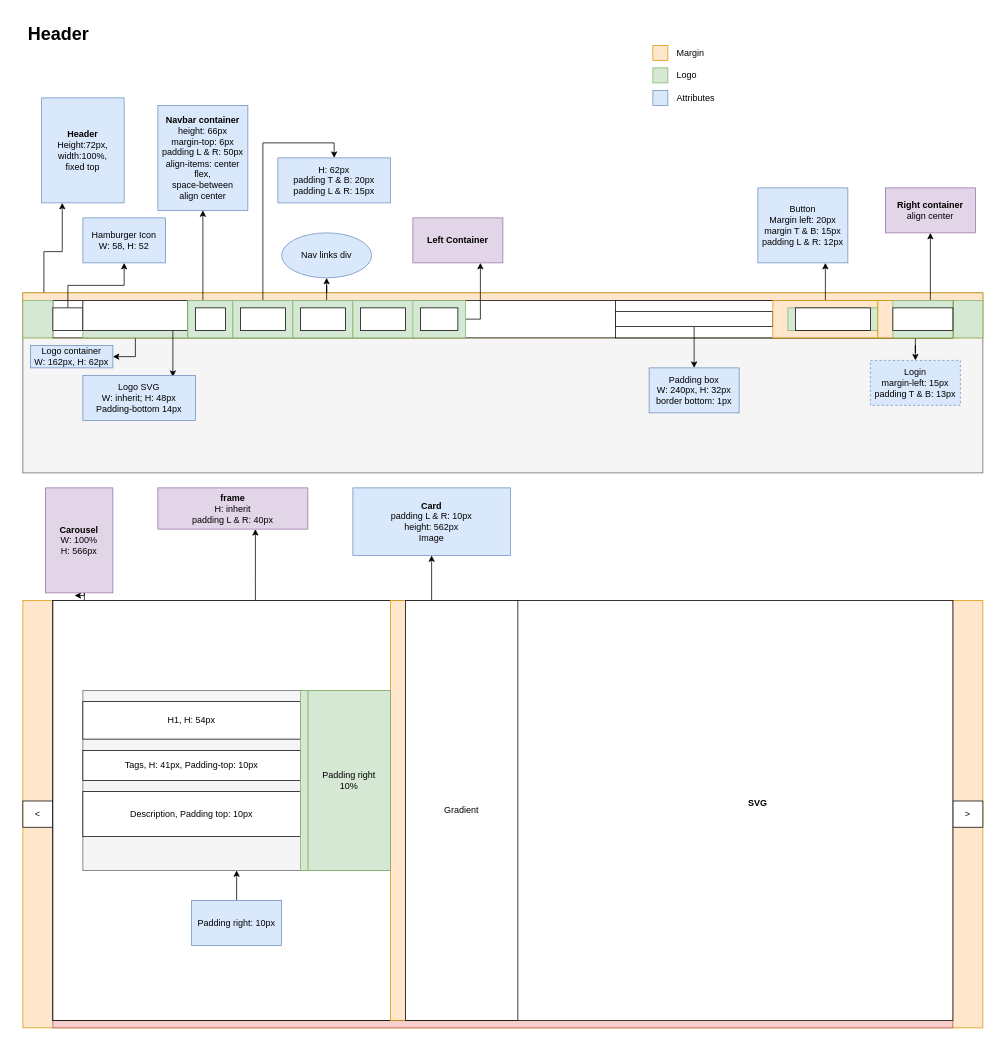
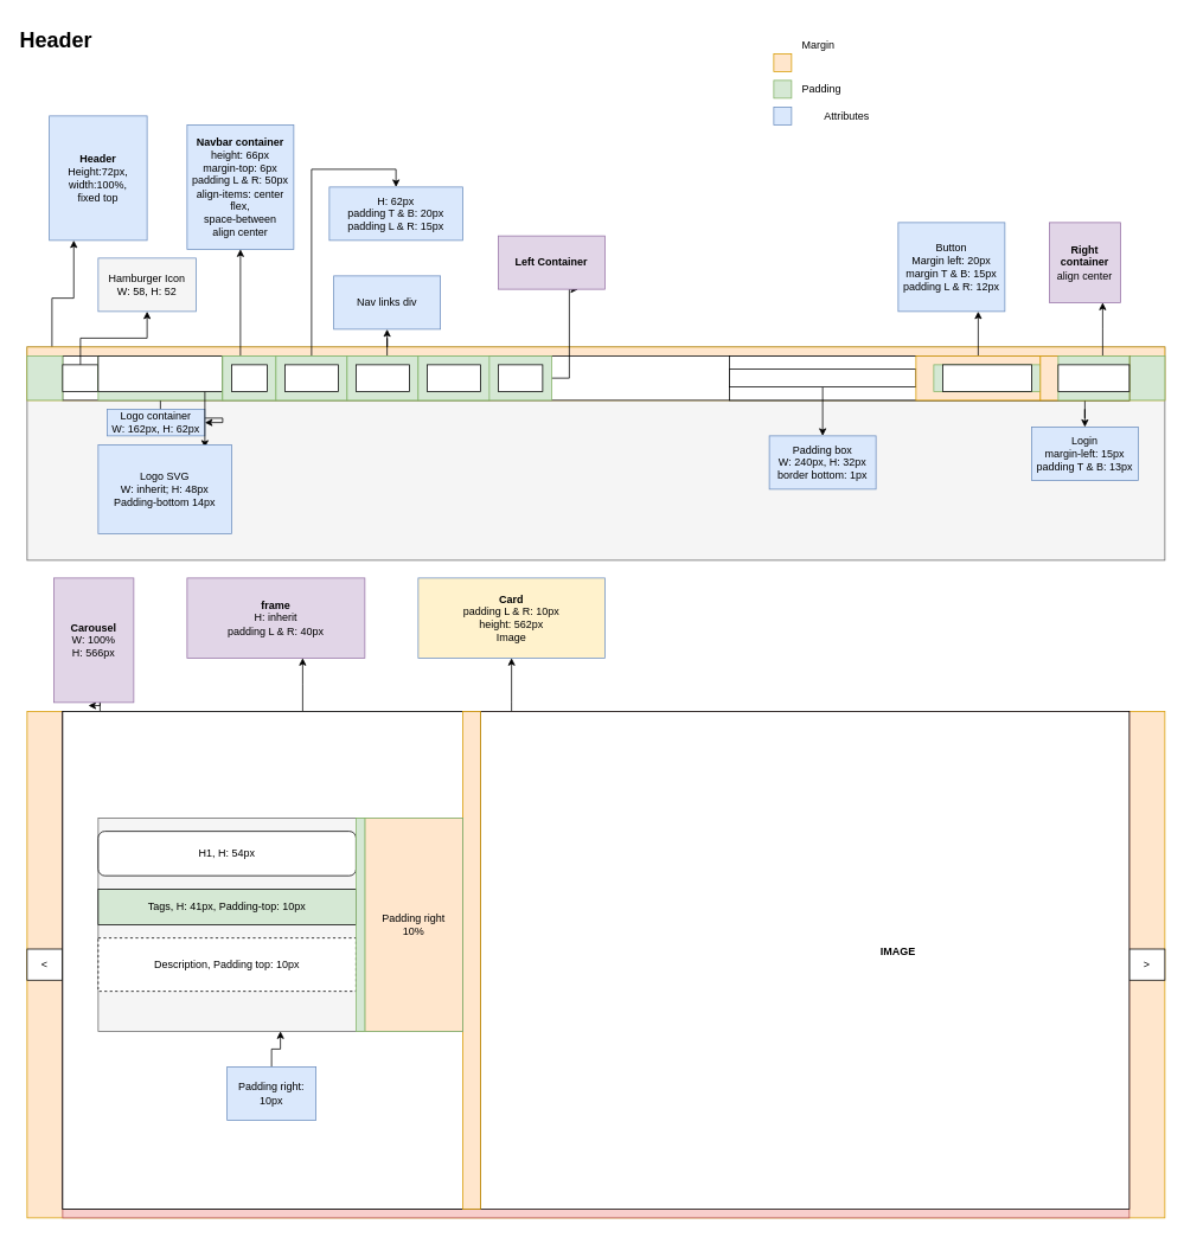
- <mxCell id="22" value="&lt;b&gt;&lt;font style=&quot;font-size: 24px&quot;&gt;Header&lt;/font&gt;&lt;/b&gt;" style="text;html=1;strokeColor=none;fillColor=none;align=left;verticalAlign=middle;whiteSpace=wrap;rounded=0;" vertex="1" parent="1"><mxGeometry x="35" y="20" width="250" height="50" as="geometry" /></mxCell>
+ <mxCell id="22" value="&lt;b&gt;&lt;font style=&quot;font-size: 24px&quot;&gt;Header&lt;/font&gt;&lt;/b&gt;" style="text;html=1;strokeColor=none;fillColor=none;align=left;verticalAlign=middle;whiteSpace=wrap;rounded=0;" vertex="1" parent="1"><mxGeometry y="20" width="250" height="50" as="geometry" x="20" /></mxCell>
- <mxCell id="14" value="Margin" style="text;html=1;strokeColor=none;fillColor=none;align=left;verticalAlign=middle;whiteSpace=wrap;rounded=0;" vertex="1" parent="1"><mxGeometry x="900" y="60" width="70" height="20" as="geometry" /></mxCell>
+ <mxCell id="14" value="Margin" style="text;html=1;strokeColor=none;fillColor=none;align=left;verticalAlign=middle;whiteSpace=wrap;rounded=0;" vertex="1" parent="1"><mxGeometry x="900" y="40" width="70" height="20" as="geometry" /></mxCell>
- <mxCell id="15" value="Logo" style="text;html=1;strokeColor=none;fillColor=none;align=left;verticalAlign=middle;whiteSpace=wrap;rounded=0;" vertex="1" parent="1"><mxGeometry x="900" y="90" width="70" height="20" as="geometry" /></mxCell>
+ <mxCell id="15" value="Padding" style="text;html=1;strokeColor=none;fillColor=none;align=left;verticalAlign=middle;whiteSpace=wrap;rounded=0;" vertex="1" parent="1"><mxGeometry x="900" y="90" width="70" height="20" as="geometry" /></mxCell>
- <mxCell id="16" value="Attributes" style="text;html=1;strokeColor=none;fillColor=none;align=left;verticalAlign=middle;whiteSpace=wrap;rounded=0;" vertex="1" parent="1"><mxGeometry x="900" y="120" width="70" height="20" as="geometry" /></mxCell>
+ <mxCell id="16" value="Attributes" style="text;html=1;strokeColor=none;fillColor=none;align=left;verticalAlign=middle;whiteSpace=wrap;rounded=0;" vertex="1" parent="1"><mxGeometry x="925" y="120" width="70" height="20" as="geometry" /></mxCell>
- <mxCell id="46" value="&lt;b&gt;Right container&lt;/b&gt;&lt;br&gt;align center" style="rounded=0;whiteSpace=wrap;html=1;fillColor=#e1d5e7;strokeColor=#9673a6;" vertex="1" parent="1"><mxGeometry x="1180" y="250" width="120" height="60" as="geometry" /></mxCell>
+ <mxCell id="46" value="&lt;b&gt;Right container&lt;/b&gt;&lt;br&gt;align center" style="rounded=0;whiteSpace=wrap;html=1;fillColor=#e1d5e7;strokeColor=#9673a6;" vertex="1" parent="1"><mxGeometry x="1180" y="250" width="80" height="90" as="geometry" /></mxCell>
- <mxCell id="19" value="Hamburger Icon&lt;br&gt;W: 58, H: 52&lt;br&gt;" style="rounded=0;whiteSpace=wrap;html=1;fillColor=#dae8fc;strokeColor=#6c8ebf;" vertex="1" parent="1"><mxGeometry x="110" y="290" width="110" height="60" as="geometry" /></mxCell>
+ <mxCell id="19" value="Hamburger Icon&lt;br&gt;W: 58, H: 52&lt;br&gt;" style="rounded=0;whiteSpace=wrap;html=1;fillColor=#f5f5f5;strokeColor=#6c8ebf;" vertex="1" parent="1"><mxGeometry x="110" y="290" width="110" height="60" as="geometry" /></mxCell>
- <mxCell id="47" value="&lt;b&gt;Left Container&lt;/b&gt;" style="rounded=0;whiteSpace=wrap;html=1;fillColor=#e1d5e7;strokeColor=#9673a6;" vertex="1" parent="1"><mxGeometry x="550" y="290" width="120" height="60" as="geometry" /></mxCell>
+ <mxCell id="47" value="&lt;b&gt;Left Container&lt;/b&gt;" style="rounded=0;whiteSpace=wrap;html=1;fillColor=#e1d5e7;strokeColor=#9673a6;" vertex="1" parent="1"><mxGeometry x="560" y="265" width="120" height="60" as="geometry" /></mxCell>
- <mxCell id="41" value="Nav links div" style="ellipse;whiteSpace=wrap;html=1;fillColor=#dae8fc;strokeColor=#6c8ebf;" vertex="1" parent="1"><mxGeometry x="375" y="310" width="120" height="60" as="geometry" /></mxCell>
+ <mxCell id="41" value="Nav links div" style="rounded=0;whiteSpace=wrap;html=1;fillColor=#dae8fc;strokeColor=#6c8ebf;" vertex="1" parent="1"><mxGeometry x="375" y="310" width="120" height="60" as="geometry" /></mxCell>
- <mxCell id="23" value="&lt;span&gt;Logo container&lt;/span&gt;&lt;br&gt;&lt;span&gt;W: 162px, H: 62px&lt;/span&gt;" style="rounded=0;whiteSpace=wrap;html=1;fillColor=#dae8fc;strokeColor=#6c8ebf;" vertex="1" parent="1"><mxGeometry x="40" y="460" width="110" height="30" as="geometry" /></mxCell>
+ <mxCell id="23" value="&lt;span&gt;Logo container&lt;/span&gt;&lt;br&gt;&lt;span&gt;W: 162px, H: 62px&lt;/span&gt;" style="rounded=0;whiteSpace=wrap;html=1;fillColor=#dae8fc;strokeColor=#6c8ebf;" vertex="1" parent="1"><mxGeometry x="120" y="460" width="110" height="30" as="geometry" /></mxCell>
- <mxCell id="58" value="Login&lt;br&gt;margin-left: 15px&lt;br&gt;padding T &amp;amp; B: 13px" style="rounded=0;whiteSpace=wrap;html=1;fillColor=#dae8fc;strokeColor=#6c8ebf;dashed=1;" vertex="1" parent="1"><mxGeometry x="1160" y="480" width="120" height="60" as="geometry" /></mxCell>
+ <mxCell id="58" value="Login&lt;br&gt;margin-left: 15px&lt;br&gt;padding T &amp;amp; B: 13px" style="rounded=0;whiteSpace=wrap;html=1;fillColor=#dae8fc;strokeColor=#6c8ebf;" vertex="1" parent="1"><mxGeometry x="1160" y="480" width="120" height="60" as="geometry" /></mxCell>
- <mxCell id="26" value="Logo SVG&lt;br&gt;W: inherit; H: 48px&lt;br&gt;Padding-bottom 14px" style="rounded=0;whiteSpace=wrap;html=1;fillColor=#dae8fc;strokeColor=#6c8ebf;" vertex="1" parent="1"><mxGeometry x="110" y="500" width="150" height="60" as="geometry" /></mxCell>
+ <mxCell id="26" value="Logo SVG&lt;br&gt;W: inherit; H: 48px&lt;br&gt;Padding-bottom 14px" style="rounded=0;whiteSpace=wrap;html=1;fillColor=#dae8fc;strokeColor=#6c8ebf;" vertex="1" parent="1"><mxGeometry x="110" y="500" width="150" height="100" as="geometry" /></mxCell>
- <mxCell id="63" value="&lt;b&gt;frame&lt;/b&gt;&lt;br&gt;H: inherit&lt;br&gt;padding L &amp;amp; R: 40px" style="rounded=0;whiteSpace=wrap;html=1;fillColor=#e1d5e7;strokeColor=#9673a6;" vertex="1" parent="1"><mxGeometry x="210" y="650" width="200" height="55" as="geometry" /></mxCell>
+ <mxCell id="63" value="&lt;b&gt;frame&lt;/b&gt;&lt;br&gt;H: inherit&lt;br&gt;padding L &amp;amp; R: 40px" style="rounded=0;whiteSpace=wrap;html=1;fillColor=#e1d5e7;strokeColor=#9673a6;" vertex="1" parent="1"><mxGeometry x="210" y="650" width="200" height="90" as="geometry" /></mxCell>
- <mxCell id="69" value="&lt;b&gt;Card&lt;/b&gt;&lt;br&gt;padding L &amp;amp; R: 10px&lt;br&gt;height: 562px&lt;br&gt;Image" style="rounded=0;whiteSpace=wrap;html=1;fillColor=#dae8fc;strokeColor=#6c8ebf;" vertex="1" parent="1"><mxGeometry x="470" y="650" width="210" height="90" as="geometry" /></mxCell>
+ <mxCell id="69" value="&lt;b&gt;Card&lt;/b&gt;&lt;br&gt;padding L &amp;amp; R: 10px&lt;br&gt;height: 562px&lt;br&gt;Image" style="rounded=0;whiteSpace=wrap;html=1;fillColor=#fff2cc;strokeColor=#6c8ebf;" vertex="1" parent="1"><mxGeometry x="470" y="650" width="210" height="90" as="geometry" /></mxCell>
- <mxCell id="76" value="H1, H: 54px" style="rounded=0;whiteSpace=wrap;html=1;" vertex="1" parent="1"><mxGeometry x="110" y="935" width="290" height="50" as="geometry" /></mxCell>
+ <mxCell id="76" value="H1, H: 54px" style="whiteSpace=wrap;html=1;rounded=1;" vertex="1" parent="1"><mxGeometry x="110" y="935" width="290" height="50" as="geometry" /></mxCell>
- <mxCell id="79" value="Tags, H: 41px, Padding-top: 10px" style="rounded=0;whiteSpace=wrap;html=1;" vertex="1" parent="1"><mxGeometry x="110" y="1000" width="290" height="40" as="geometry" /></mxCell>
+ <mxCell id="79" value="Tags, H: 41px, Padding-top: 10px" style="rounded=0;whiteSpace=wrap;html=1;fillColor=#d5e8d4;" vertex="1" parent="1"><mxGeometry x="110" y="1000" width="290" height="40" as="geometry" /></mxCell>
- <mxCell id="75" value="Padding right&lt;br&gt;10%" style="rounded=0;whiteSpace=wrap;html=1;fillColor=#d5e8d4;strokeColor=#82b366;" vertex="1" parent="1"><mxGeometry x="410" y="920" width="110" height="240" as="geometry" /></mxCell>
+ <mxCell id="75" value="Padding right&lt;br&gt;10%" style="rounded=0;whiteSpace=wrap;html=1;fillColor=#ffe6cc;strokeColor=#82b366;" vertex="1" parent="1"><mxGeometry x="410" y="920" width="110" height="240" as="geometry" /></mxCell>
- <mxCell id="73" value="&lt;b&gt;SVG&lt;/b&gt;" style="text;html=1;strokeColor=none;fillColor=none;align=center;verticalAlign=middle;whiteSpace=wrap;rounded=0;" vertex="1" parent="1"><mxGeometry x="990" y="1060" width="40" height="20" as="geometry" /></mxCell>
+ <mxCell id="73" value="&lt;b&gt;IMAGE&lt;/b&gt;" style="text;html=1;strokeColor=none;fillColor=none;align=center;verticalAlign=middle;whiteSpace=wrap;rounded=0;" vertex="1" parent="1"><mxGeometry x="990" y="1060" width="40" height="20" as="geometry" /></mxCell>
- <mxCell id="72" value="Gradient" style="rounded=0;whiteSpace=wrap;html=1;" vertex="1" parent="1"><mxGeometry x="540" y="800" width="150" height="560" as="geometry" /></mxCell>
- <mxCell id="80" value="Description, Padding top: 10px" style="rounded=0;whiteSpace=wrap;html=1;" vertex="1" parent="1"><mxGeometry x="110" y="1055" width="290" height="60" as="geometry" /></mxCell>
+ <mxCell id="80" value="Description, Padding top: 10px" style="rounded=0;whiteSpace=wrap;html=1;dashed=1;" vertex="1" parent="1"><mxGeometry x="110" y="1055" width="290" height="60" as="geometry" /></mxCell>
- <mxCell id="78" value="Padding right: 10px" style="rounded=0;whiteSpace=wrap;html=1;fillColor=#dae8fc;strokeColor=#6c8ebf;" vertex="1" parent="1"><mxGeometry x="255" y="1200" width="120" height="60" as="geometry" /></mxCell>
+ <mxCell id="78" value="Padding right: 10px" style="rounded=0;whiteSpace=wrap;html=1;fillColor=#dae8fc;strokeColor=#6c8ebf;" vertex="1" parent="1"><mxGeometry x="255" y="1200" width="100" height="60" as="geometry" /></mxCell>
